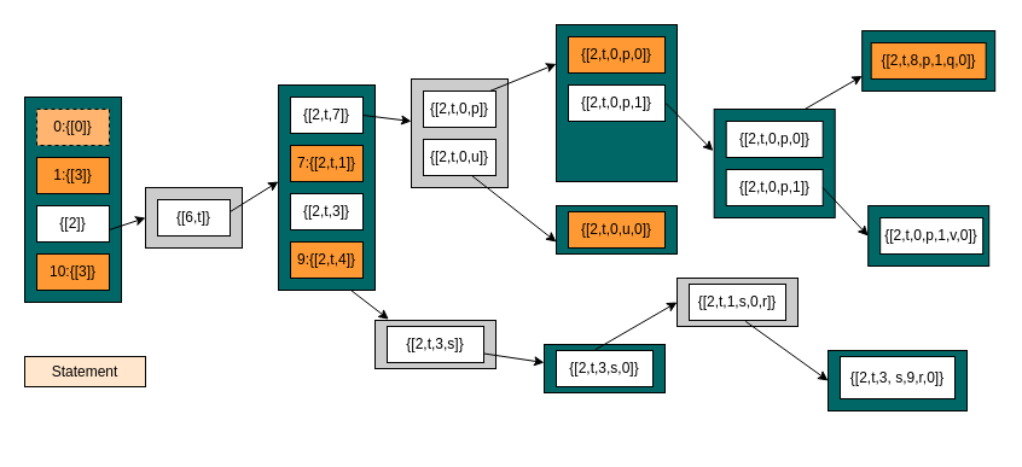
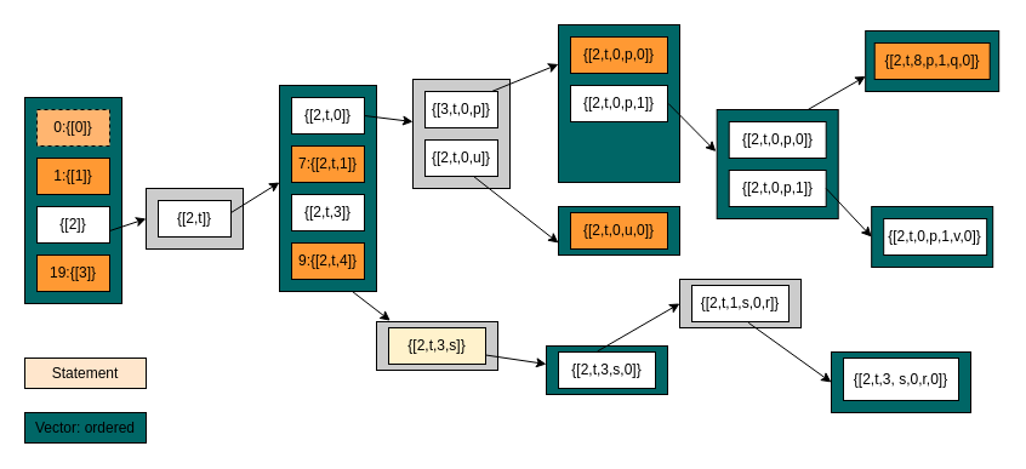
- <mxCell id="45" value="{[2,t,0,p]}" style="rounded=0;whiteSpace=wrap;html=1;" vertex="1" parent="1"><mxGeometry x="350" y="75" width="60" height="30" as="geometry" /></mxCell>
+ <mxCell id="45" value="{[3,t,0,p]}" style="rounded=0;whiteSpace=wrap;html=1;" vertex="1" parent="1"><mxGeometry x="350" y="75" width="60" height="30" as="geometry" /></mxCell>
- <mxCell id="12" value="{[2,t,7]}" style="rounded=0;whiteSpace=wrap;html=1;" vertex="1" parent="1"><mxGeometry x="240" y="80" width="60" height="30" as="geometry" /></mxCell>
+ <mxCell id="12" value="{[2,t,0]}" style="rounded=0;whiteSpace=wrap;html=1;" vertex="1" parent="1"><mxGeometry x="240" y="80" width="60" height="30" as="geometry" /></mxCell>
- <mxCell id="7" value="1:{[3]}" style="rounded=0;whiteSpace=wrap;html=1;fillColor=#FF9933;" vertex="1" parent="1"><mxGeometry x="30" y="130" width="60" height="30" as="geometry" /></mxCell>
+ <mxCell id="7" value="1:{[1]}" style="rounded=0;whiteSpace=wrap;html=1;fillColor=#FF9933;" vertex="1" parent="1"><mxGeometry x="30" y="130" width="60" height="30" as="geometry" /></mxCell>
- <mxCell id="10" value="{[6,t]}" style="rounded=0;whiteSpace=wrap;html=1;" vertex="1" parent="1"><mxGeometry x="130" y="165" width="60" height="30" as="geometry" /></mxCell>
+ <mxCell id="10" value="{[2,t]}" style="rounded=0;whiteSpace=wrap;html=1;" vertex="1" parent="1"><mxGeometry x="130" y="165" width="60" height="30" as="geometry" /></mxCell>
- <mxCell id="6" value="10:{[3]}" style="rounded=0;whiteSpace=wrap;html=1;fillColor=#FF9933;" vertex="1" parent="1"><mxGeometry x="30" y="210" width="60" height="30" as="geometry" /></mxCell>
+ <mxCell id="6" value="19:{[3]}" style="rounded=0;whiteSpace=wrap;html=1;fillColor=#FF9933;" vertex="1" parent="1"><mxGeometry x="30" y="210" width="60" height="30" as="geometry" /></mxCell>
- <mxCell id="33" value="{[2,t,3,s]}" style="rounded=0;whiteSpace=wrap;html=1;" vertex="1" parent="1"><mxGeometry x="320" y="270" width="80" height="30" as="geometry" /></mxCell>
+ <mxCell id="33" value="{[2,t,3,s]}" style="rounded=0;whiteSpace=wrap;html=1;fillColor=#fff2cc;" vertex="1" parent="1"><mxGeometry x="320" y="270" width="80" height="30" as="geometry" /></mxCell>
- <mxCell id="39" value="{[2,t,3, s,9,r,0]}" style="rounded=0;whiteSpace=wrap;html=1;" vertex="1" parent="1"><mxGeometry x="695" y="295" width="95" height="35" as="geometry" /></mxCell>
+ <mxCell id="39" value="{[2,t,3, s,0,r,0]}" style="rounded=0;whiteSpace=wrap;html=1;" vertex="1" parent="1"><mxGeometry x="695" y="295" width="95" height="35" as="geometry" /></mxCell>
+ <mxCell id="51" value="Vector: ordered" style="rounded=0;whiteSpace=wrap;html=1;fillColor=#006666;" vertex="1" parent="1"><mxGeometry x="20" y="340" width="100" height="25" as="geometry" /></mxCell>
